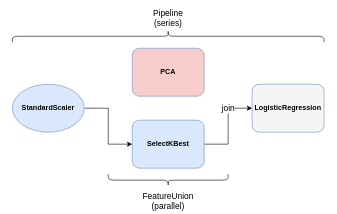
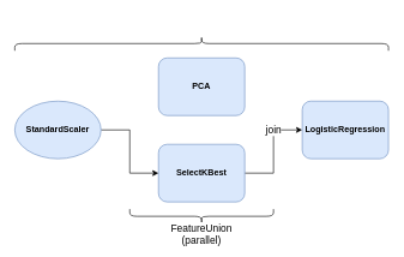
- <mxCell id="9" value="Pipeline&lt;br&gt;(series)" style="text;html=1;strokeColor=none;fillColor=none;align=center;verticalAlign=middle;whiteSpace=wrap;rounded=0;fontSize=14;" vertex="1" parent="1"><mxGeometry x="260" y="20" width="40" height="20" as="geometry" /></mxCell>
- <mxCell id="4" value="PCA" style="rounded=1;whiteSpace=wrap;html=1;fillColor=#f8cecc;strokeColor=#6c8ebf;fontStyle=1;" vertex="1" parent="1"><mxGeometry x="220" y="80" width="120" height="80" as="geometry" /></mxCell>
+ <mxCell id="4" value="PCA" style="rounded=1;whiteSpace=wrap;html=1;fillColor=#dae8fc;strokeColor=#6c8ebf;fontStyle=1" vertex="1" parent="1"><mxGeometry x="220" y="80" width="120" height="80" as="geometry" /></mxCell>
- <mxCell id="7" value="LogisticRegression" style="rounded=1;whiteSpace=wrap;html=1;fillColor=#f5f5f5;strokeColor=#6c8ebf;fontStyle=1;" vertex="1" parent="1"><mxGeometry x="420" y="140" width="120" height="80" as="geometry" /></mxCell>
+ <mxCell id="7" value="LogisticRegression" style="rounded=1;whiteSpace=wrap;html=1;fillColor=#dae8fc;strokeColor=#6c8ebf;fontStyle=1" vertex="1" parent="1"><mxGeometry x="420" y="140" width="120" height="80" as="geometry" /></mxCell>
- <mxCell id="11" value="FeatureUnion&lt;br&gt;(parallel)" style="text;html=1;strokeColor=none;fillColor=none;align=center;verticalAlign=middle;whiteSpace=wrap;rounded=0;fontSize=14;" vertex="1" parent="1"><mxGeometry x="260" y="325" width="40" height="20" as="geometry" /></mxCell>
+ <mxCell id="11" value="FeatureUnion&lt;br&gt;(parallel)" style="text;html=1;strokeColor=none;fillColor=none;align=center;verticalAlign=middle;whiteSpace=wrap;rounded=0;fontSize=14;" vertex="1" parent="1"><mxGeometry x="260" y="315" width="40" height="20" as="geometry" /></mxCell>
